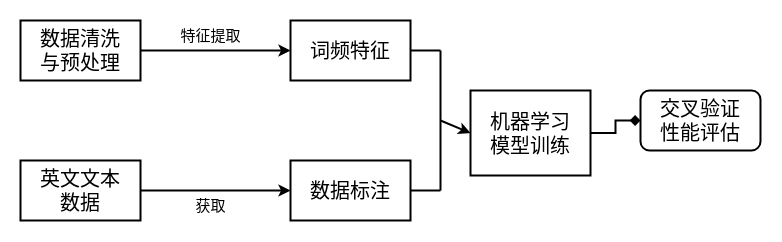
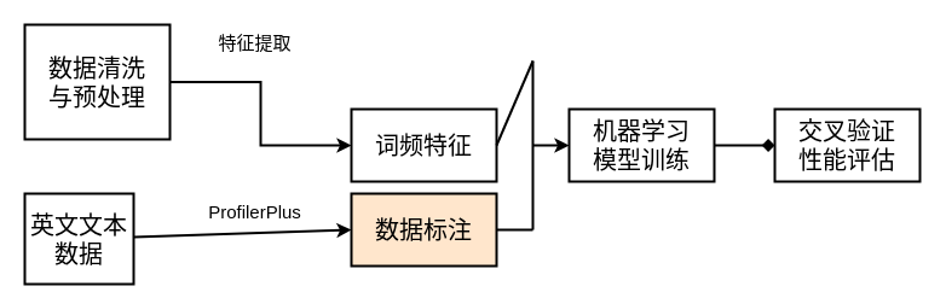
- <mxCell id="3" value="数据清洗&lt;br&gt;与预处理" style="rounded=0;whiteSpace=wrap;html=1;fontSize=20;strokeWidth=2;" parent="1" vertex="1"><mxGeometry x="20" y="20" width="120" height="60" as="geometry" /></mxCell>
+ <mxCell id="3" value="数据清洗&lt;br&gt;与预处理" style="rounded=0;whiteSpace=wrap;html=1;fontSize=20;strokeWidth=2;" parent="1" vertex="1"><mxGeometry x="20" y="20" width="120" height="95" as="geometry" /></mxCell>
- <mxCell id="5" value="词频特征" style="rounded=0;whiteSpace=wrap;html=1;fontSize=20;strokeWidth=2;" parent="1" vertex="1"><mxGeometry x="290" y="20" width="120" height="60" as="geometry" /></mxCell>
+ <mxCell id="5" value="词频特征" style="rounded=0;whiteSpace=wrap;html=1;fontSize=20;strokeWidth=2;" parent="1" vertex="1"><mxGeometry x="290" y="90" width="120" height="60" as="geometry" /></mxCell>
- <mxCell id="9" value="交叉验证&lt;br&gt;性能评估" style="whiteSpace=wrap;html=1;fontSize=20;strokeWidth=2;rounded=1;" parent="1" vertex="1"><mxGeometry x="640" y="90" width="120" height="60" as="geometry" /></mxCell>
+ <mxCell id="9" value="交叉验证&lt;br&gt;性能评估" style="rounded=0;whiteSpace=wrap;html=1;fontSize=20;strokeWidth=2;" parent="1" vertex="1"><mxGeometry x="640" y="90" width="120" height="60" as="geometry" /></mxCell>
- <mxCell id="8" value="机器学习&lt;br&gt;模型训练" style="rounded=0;whiteSpace=wrap;html=1;fontSize=20;strokeWidth=2;" parent="1" vertex="1"><mxGeometry x="470" y="90" width="120" height="85" as="geometry" /></mxCell>
+ <mxCell id="8" value="机器学习&lt;br&gt;模型训练" style="rounded=0;whiteSpace=wrap;html=1;fontSize=20;strokeWidth=2;" parent="1" vertex="1"><mxGeometry x="470" y="90" width="120" height="60" as="geometry" /></mxCell>
+ <mxCell id="15" value="ProfilerPlus" style="text;html=1;align=center;verticalAlign=middle;resizable=0;points=[];autosize=1;strokeColor=none;fillColor=none;fontSize=15;strokeWidth=2;" parent="1" vertex="1"><mxGeometry x="160" y="160" width="100" height="30" as="geometry" /></mxCell>
- <mxCell id="4" value="英文文本&lt;br&gt;数据" style="rounded=0;whiteSpace=wrap;html=1;fontSize=20;strokeWidth=2;" parent="1" vertex="1"><mxGeometry x="20" y="160" width="120" height="60" as="geometry" /></mxCell>
+ <mxCell id="4" value="英文文本&lt;br&gt;数据" style="rounded=0;whiteSpace=wrap;html=1;fontSize=20;strokeWidth=2;" parent="1" vertex="1"><mxGeometry x="20" y="160" width="90" height="75" as="geometry" /></mxCell>
- <mxCell id="6" value="数据标注" style="rounded=0;whiteSpace=wrap;html=1;fontSize=20;strokeWidth=2;" parent="1" vertex="1"><mxGeometry x="290" y="160" width="120" height="60" as="geometry" /></mxCell>
+ <mxCell id="6" value="数据标注" style="rounded=0;whiteSpace=wrap;html=1;fontSize=20;strokeWidth=2;fillColor=#ffe6cc;" parent="1" vertex="1"><mxGeometry x="290" y="160" width="120" height="60" as="geometry" /></mxCell>
- <mxCell id="16" value="获取" style="text;html=1;align=center;verticalAlign=middle;resizable=0;points=[];autosize=1;strokeColor=none;fillColor=none;fontSize=15;strokeWidth=2;" parent="1" vertex="1"><mxGeometry x="185" y="190" width="50" height="30" as="geometry" /></mxCell>
